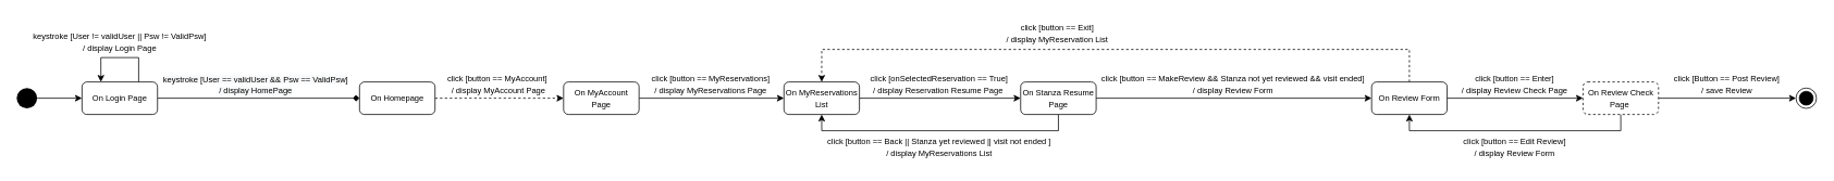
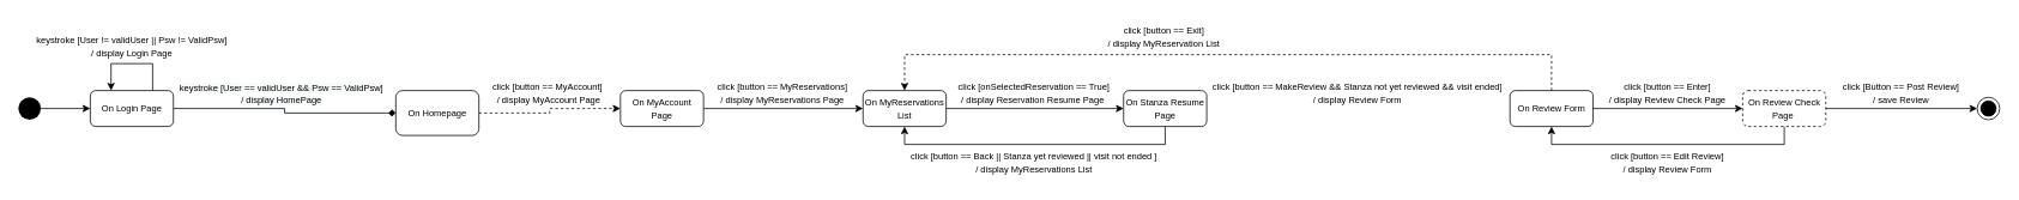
- <mxCell id="8" value="&lt;span style=&quot;font-size: 10px&quot;&gt;On Homepage&lt;/span&gt;" style="rounded=1;whiteSpace=wrap;html=1;strokeWidth=1;" vertex="1" parent="1"><mxGeometry x="440" y="100" width="92.5" height="40" as="geometry" /></mxCell>
+ <mxCell id="8" value="&lt;span style=&quot;font-size: 10px&quot;&gt;On Homepage&lt;/span&gt;" style="rounded=1;whiteSpace=wrap;html=1;strokeWidth=1;" vertex="1" parent="1"><mxGeometry x="440" y="100" width="92.5" height="50" as="geometry" /></mxCell>
- <mxCell id="13" style="edgeStyle=orthogonalEdgeStyle;rounded=0;orthogonalLoop=1;jettySize=auto;html=1;" edge="1" parent="1" source="15" target="18"><mxGeometry relative="1" as="geometry" /></mxCell>
